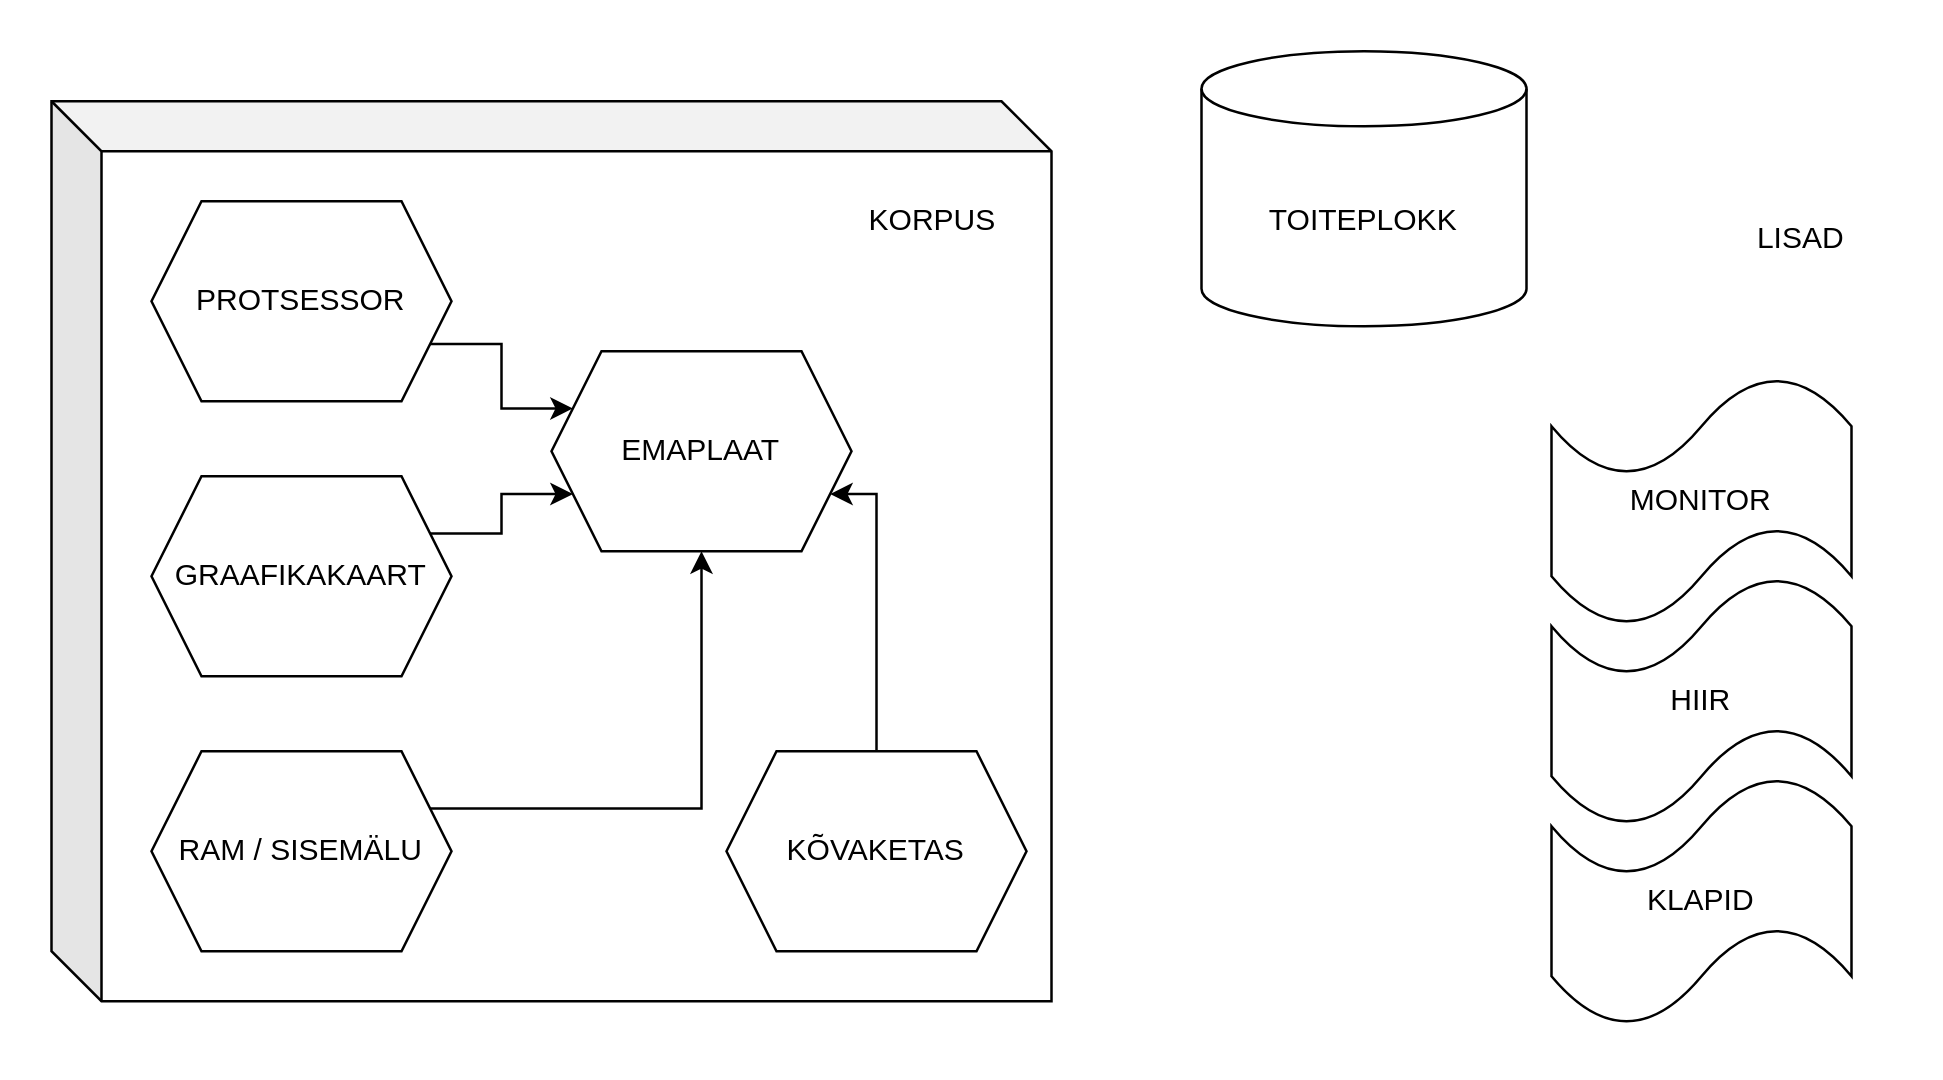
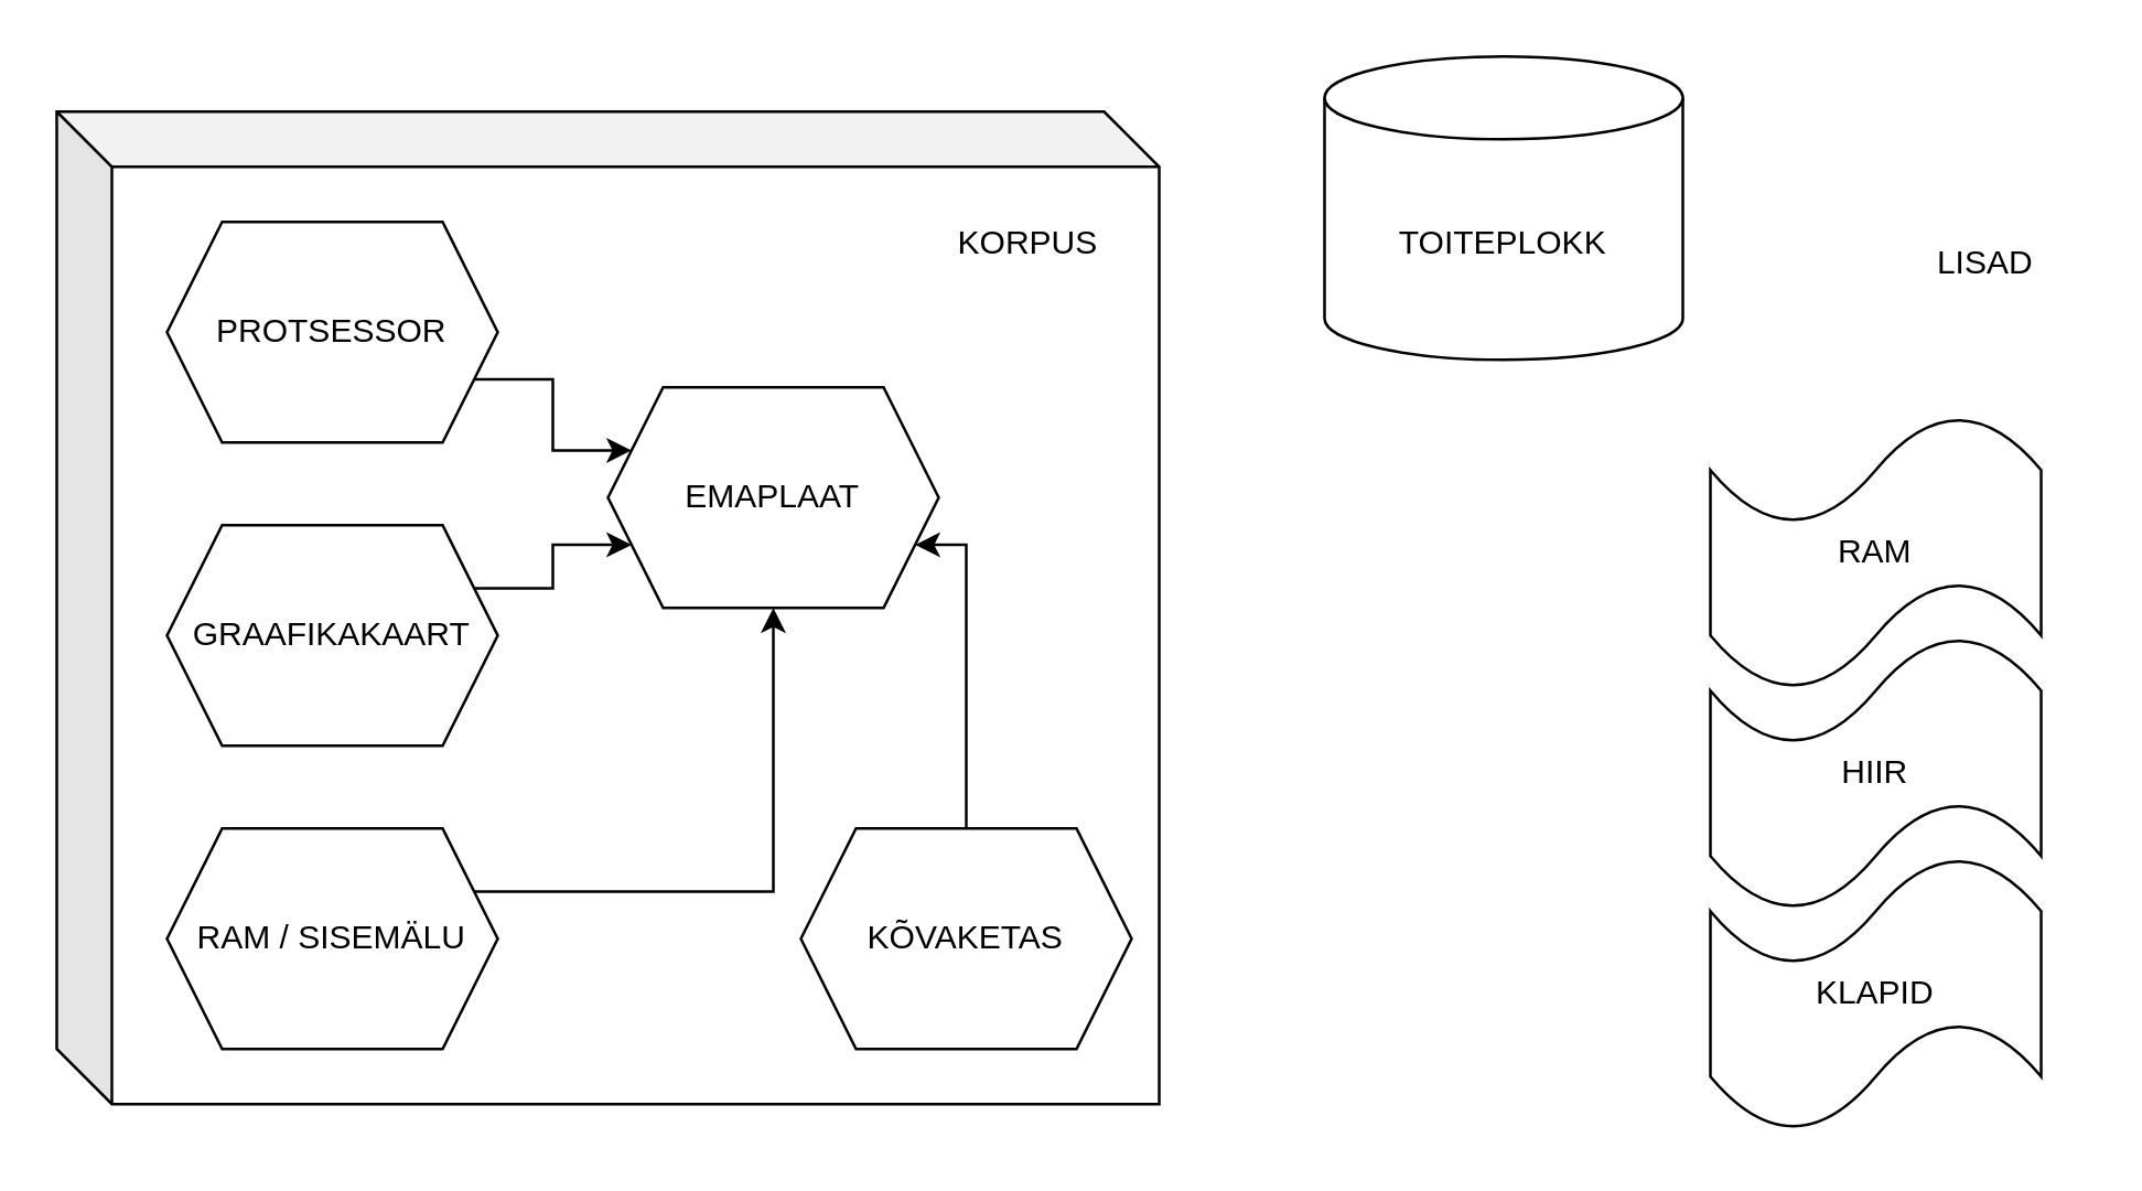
- <mxCell id="15" value="MONITOR" style="shape=tape;whiteSpace=wrap;html=1;" vertex="1" parent="1"><mxGeometry x="620" y="150" width="120" height="100" as="geometry" /></mxCell>
+ <mxCell id="15" value="RAM" style="shape=tape;whiteSpace=wrap;html=1;" vertex="1" parent="1"><mxGeometry x="620" y="150" width="120" height="100" as="geometry" /></mxCell>
